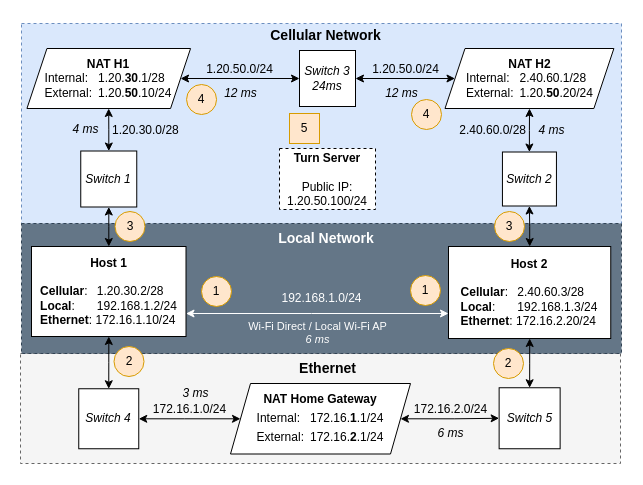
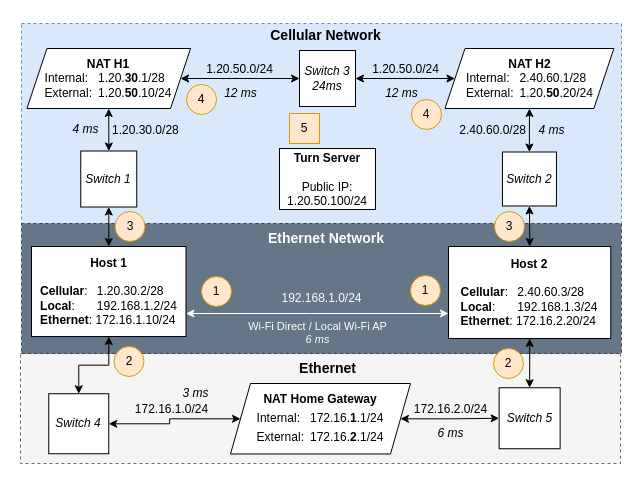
- <mxCell id="16" value="&lt;div&gt;&lt;b&gt;Turn Server&lt;/b&gt;&lt;/div&gt;&lt;div&gt;&lt;br&gt;&lt;/div&gt;&lt;div&gt;Public IP:&lt;/div&gt;&lt;div&gt;1.20.50.100/24&lt;br&gt;&lt;/div&gt;" style="rounded=0;whiteSpace=wrap;html=1;dashed=1;" parent="1" vertex="1"><mxGeometry x="279" y="148" width="96" height="61" as="geometry" /></mxCell>
+ <mxCell id="16" value="&lt;div&gt;&lt;b&gt;Turn Server&lt;/b&gt;&lt;/div&gt;&lt;div&gt;&lt;br&gt;&lt;/div&gt;&lt;div&gt;Public IP:&lt;/div&gt;&lt;div&gt;1.20.50.100/24&lt;br&gt;&lt;/div&gt;" style="rounded=0;whiteSpace=wrap;html=1;" parent="1" vertex="1"><mxGeometry x="279" y="148" width="96" height="61" as="geometry" /></mxCell>
- <mxCell id="14" value="Local Network" style="text;html=1;strokeColor=none;fillColor=none;align=center;verticalAlign=middle;whiteSpace=wrap;rounded=0;fontStyle=1;fontSize=14;fontColor=#FFFFFF;" parent="1" vertex="1"><mxGeometry x="254" y="223" width="144" height="30" as="geometry" /></mxCell>
+ <mxCell id="14" value="Ethernet Network" style="text;html=1;strokeColor=none;fillColor=none;align=center;verticalAlign=middle;whiteSpace=wrap;rounded=0;fontStyle=1;fontSize=14;fontColor=#FFFFFF;" parent="1" vertex="1"><mxGeometry x="254" y="223" width="144" height="30" as="geometry" /></mxCell>
- <mxCell id="18" value="&lt;i&gt;Switch 4&lt;/i&gt;" style="whiteSpace=wrap;html=1;aspect=fixed;" parent="1" vertex="1"><mxGeometry x="78.25" y="388.25" width="60" height="60" as="geometry" /></mxCell>
+ <mxCell id="18" value="&lt;i&gt;Switch 4&lt;/i&gt;" style="whiteSpace=wrap;html=1;aspect=fixed;" parent="1" vertex="1"><mxGeometry x="48.25" y="393.25" width="60" height="60" as="geometry" /></mxCell>
